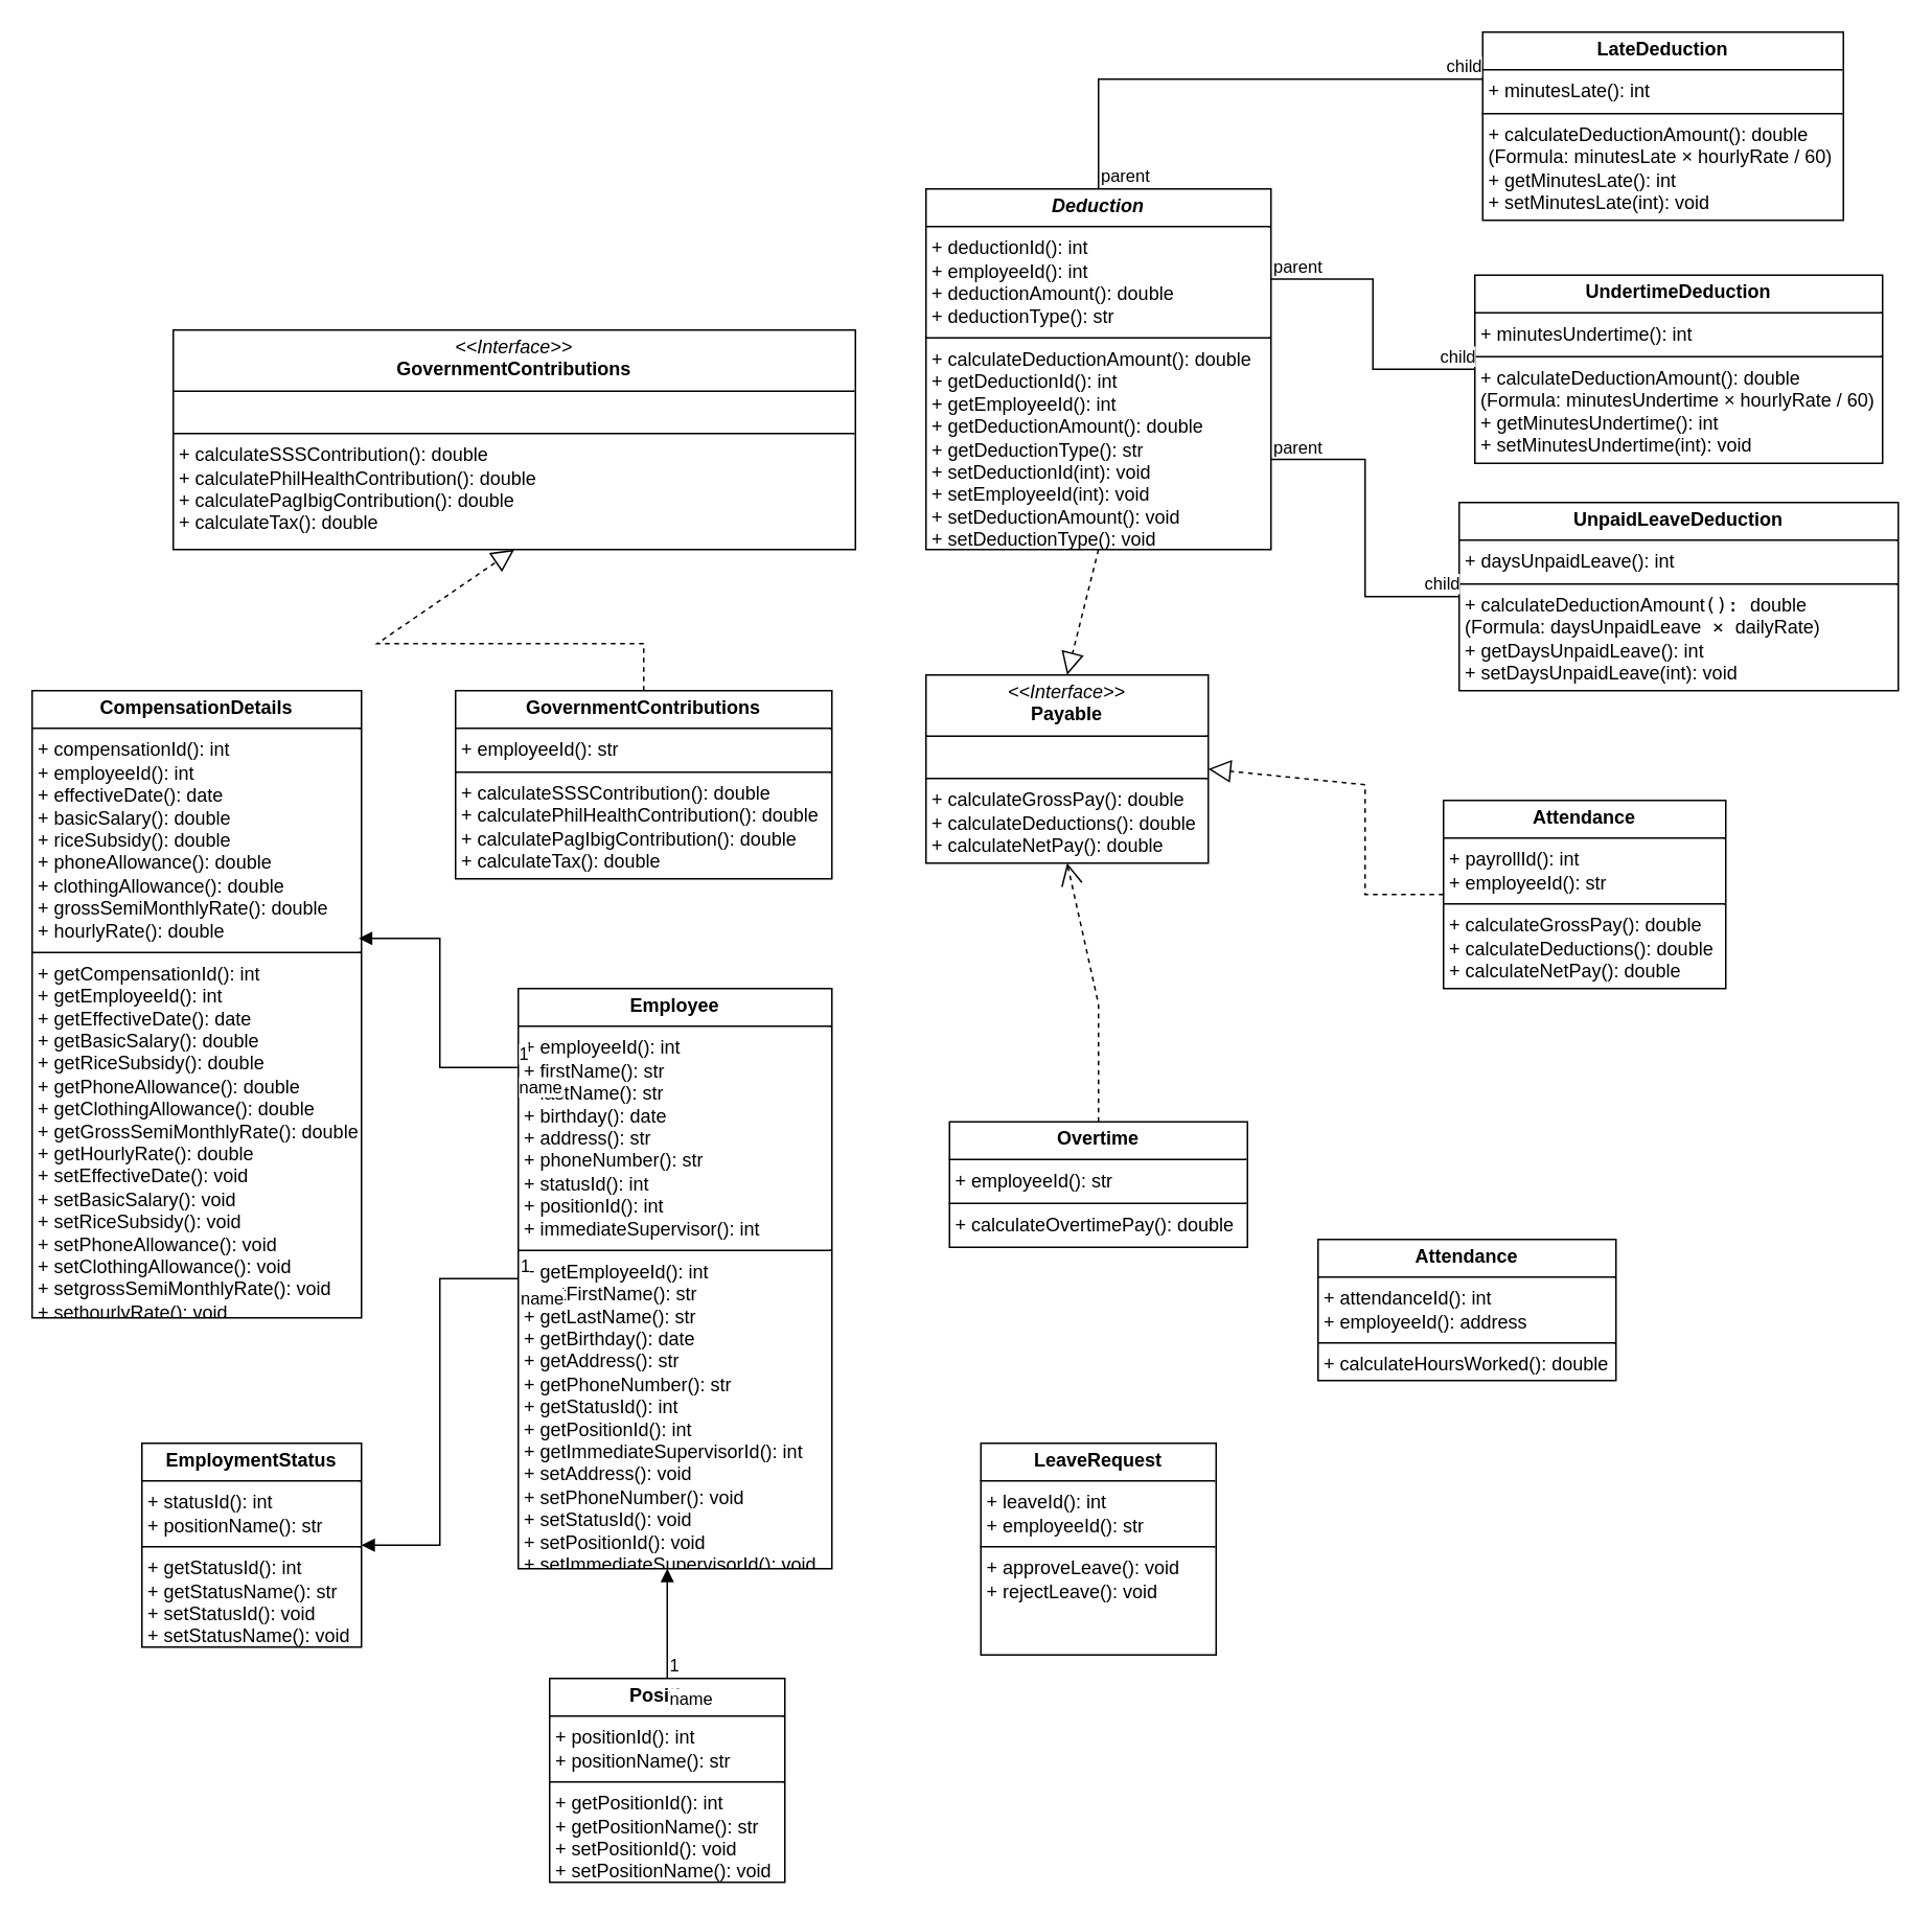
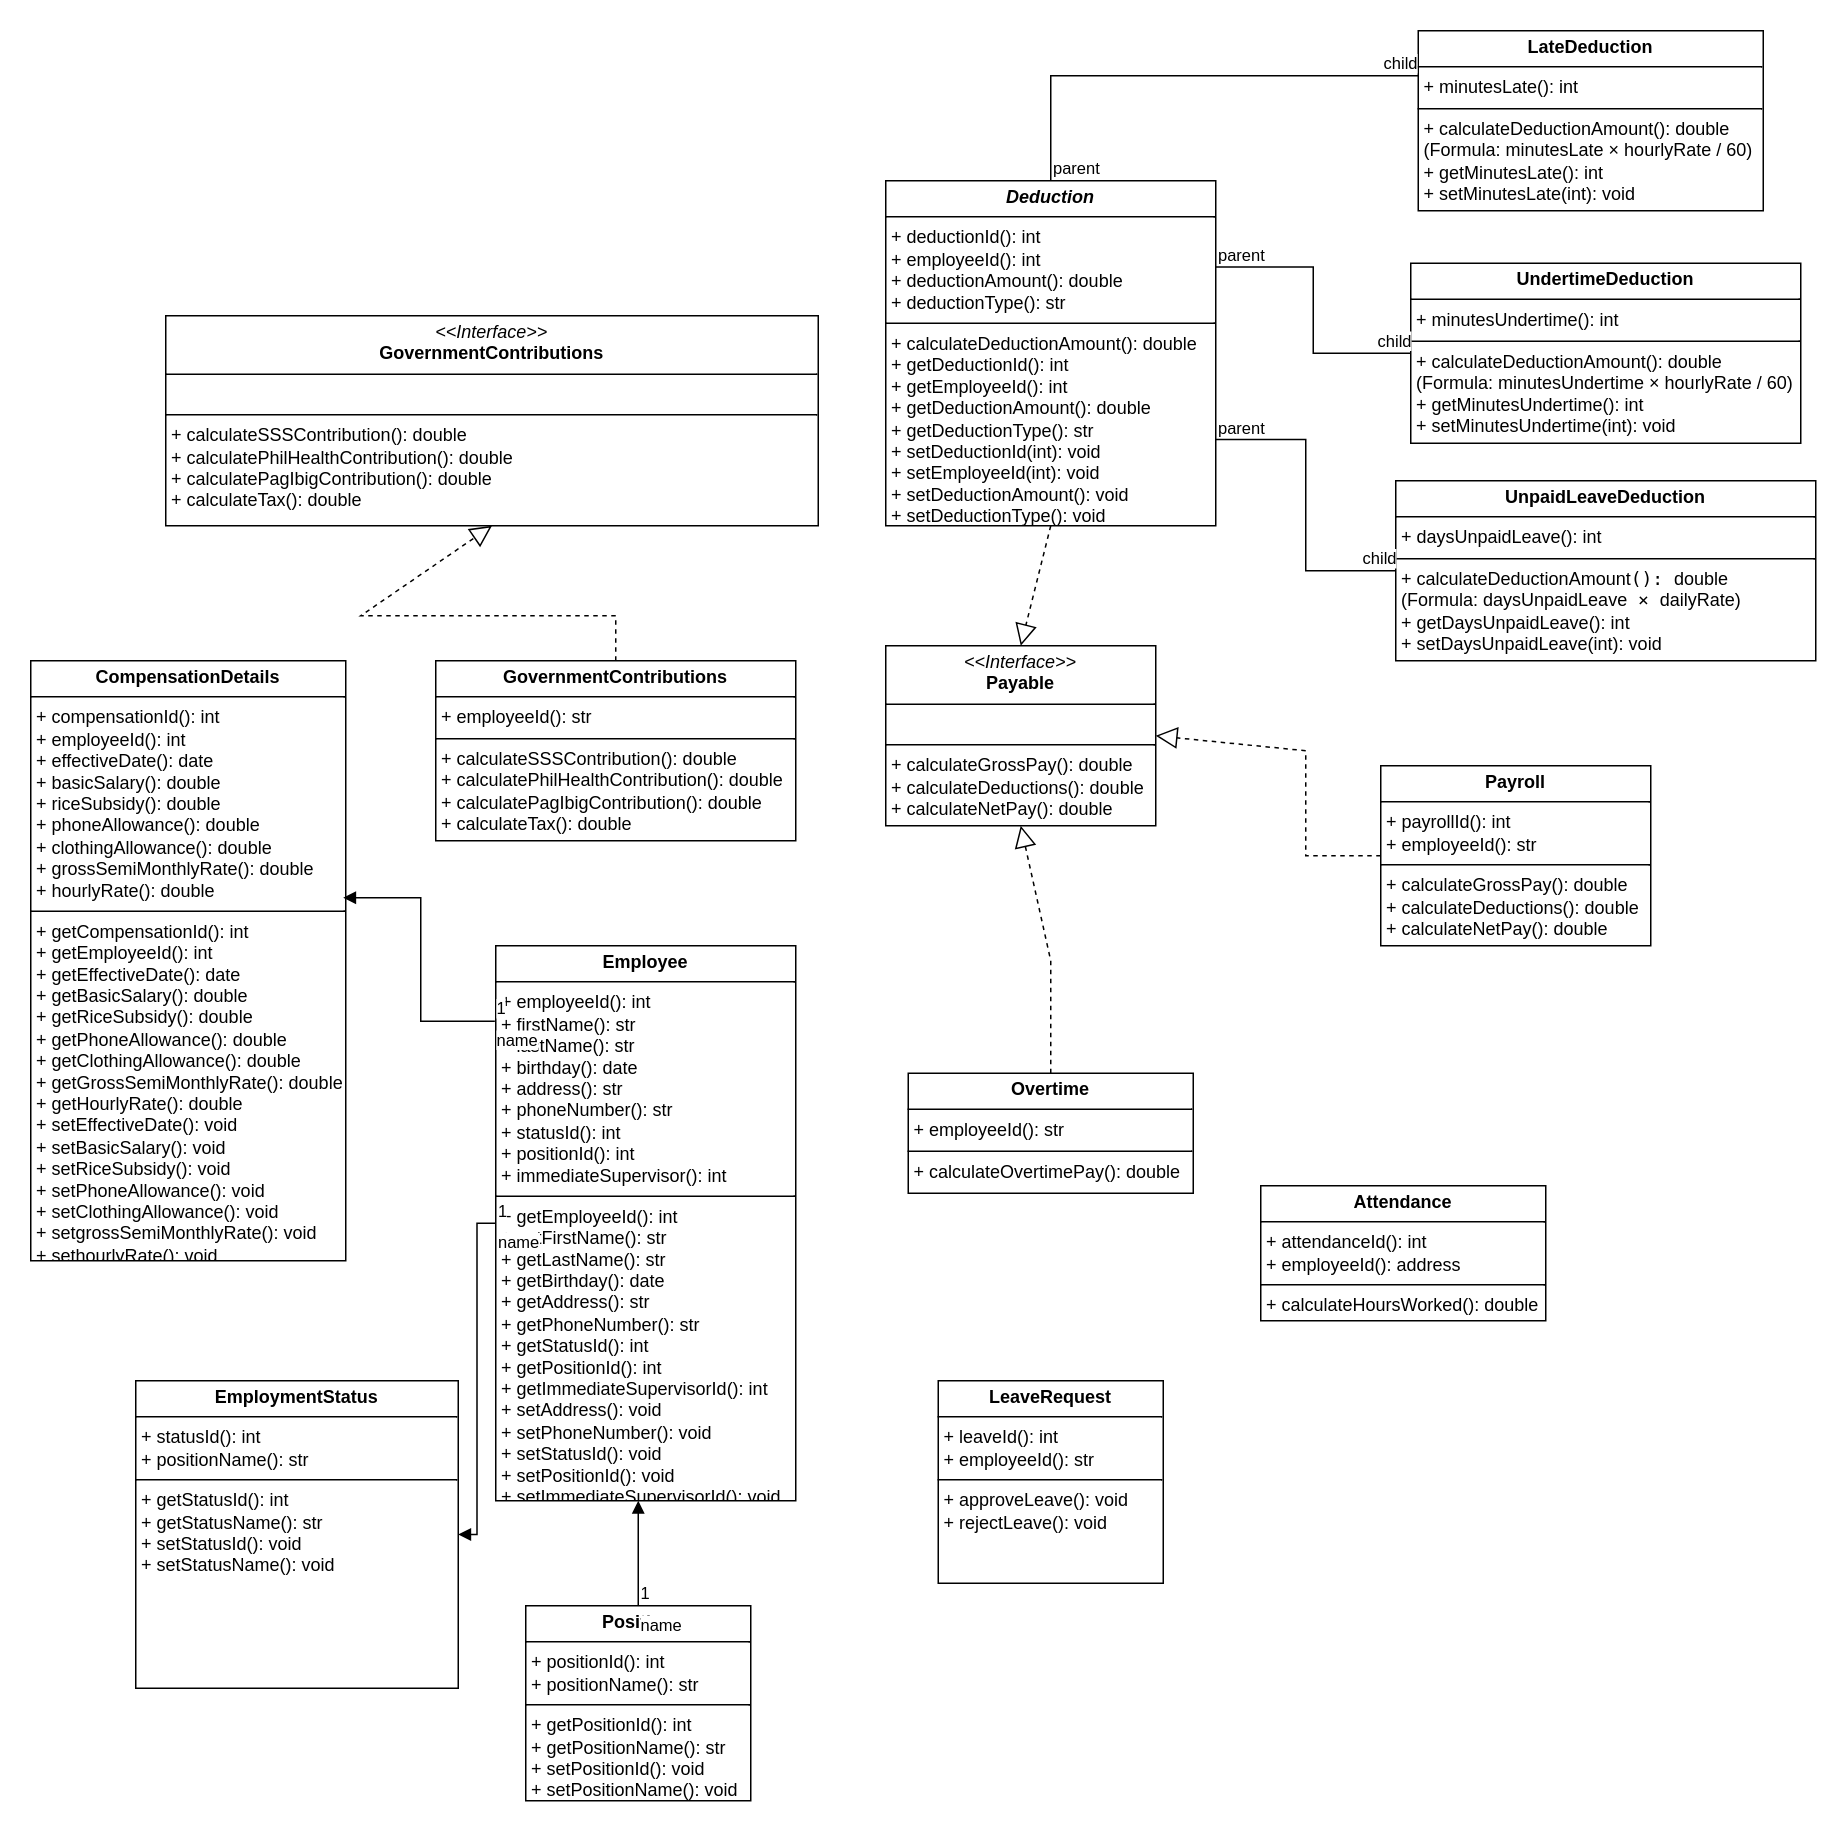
- <mxCell id="27" value="" style="endArrow=open;dashed=1;endFill=0;endSize=12;html=1;rounded=0;entryX=0.5;entryY=1;entryDx=0;entryDy=0;exitX=0.5;exitY=0;exitDx=0;exitDy=0;" edge="1" parent="1" source="8" target="11"><mxGeometry width="160" relative="1" as="geometry"><mxPoint x="500" y="700" as="sourcePoint" /><mxPoint x="660" y="700" as="targetPoint" /><Array as="points"><mxPoint x="700" y="640" /></Array></mxGeometry></mxCell>
+ <mxCell id="27" value="" style="endArrow=block;dashed=1;endFill=0;endSize=12;html=1;rounded=0;entryX=0.5;entryY=1;entryDx=0;entryDy=0;exitX=0.5;exitY=0;exitDx=0;exitDy=0;" edge="1" parent="1" source="8" target="11"><mxGeometry width="160" relative="1" as="geometry"><mxPoint x="500" y="700" as="sourcePoint" /><mxPoint x="660" y="700" as="targetPoint" /><Array as="points"><mxPoint x="700" y="640" /></Array></mxGeometry></mxCell>
- <mxCell id="6" value="&lt;p style=&quot;margin:0px;margin-top:4px;text-align:center;&quot;&gt;&lt;b&gt;Attendance&lt;/b&gt;&lt;/p&gt;&lt;hr size=&quot;1&quot; style=&quot;border-style:solid;&quot;&gt;&lt;p style=&quot;margin:0px;margin-left:4px;&quot;&gt;+ payrollId(): int&lt;/p&gt;&lt;p style=&quot;margin:0px;margin-left:4px;&quot;&gt;+ employeeId(): str&lt;/p&gt;&lt;hr size=&quot;1&quot; style=&quot;border-style:solid;&quot;&gt;&lt;p style=&quot;margin:0px;margin-left:4px;&quot;&gt;+ calculateGrossPay(): double&lt;br&gt;&lt;/p&gt;&lt;p style=&quot;margin:0px;margin-left:4px;&quot;&gt;+ calculateDeductions(): double&lt;/p&gt;&lt;p style=&quot;margin:0px;margin-left:4px;&quot;&gt;+ calculateNetPay(): double&lt;/p&gt;" style="verticalAlign=top;align=left;overflow=fill;html=1;whiteSpace=wrap;" parent="1" vertex="1"><mxGeometry x="920" y="510" width="180" height="120" as="geometry" /></mxCell>
+ <mxCell id="6" value="&lt;p style=&quot;margin:0px;margin-top:4px;text-align:center;&quot;&gt;&lt;b&gt;Payroll&lt;/b&gt;&lt;/p&gt;&lt;hr size=&quot;1&quot; style=&quot;border-style:solid;&quot;&gt;&lt;p style=&quot;margin:0px;margin-left:4px;&quot;&gt;+ payrollId(): int&lt;/p&gt;&lt;p style=&quot;margin:0px;margin-left:4px;&quot;&gt;+ employeeId(): str&lt;/p&gt;&lt;hr size=&quot;1&quot; style=&quot;border-style:solid;&quot;&gt;&lt;p style=&quot;margin:0px;margin-left:4px;&quot;&gt;+ calculateGrossPay(): double&lt;br&gt;&lt;/p&gt;&lt;p style=&quot;margin:0px;margin-left:4px;&quot;&gt;+ calculateDeductions(): double&lt;/p&gt;&lt;p style=&quot;margin:0px;margin-left:4px;&quot;&gt;+ calculateNetPay(): double&lt;/p&gt;" style="verticalAlign=top;align=left;overflow=fill;html=1;whiteSpace=wrap;" parent="1" vertex="1"><mxGeometry x="920" y="510" width="180" height="120" as="geometry" /></mxCell>
- <mxCell id="4" value="&lt;p style=&quot;margin:0px;margin-top:4px;text-align:center;&quot;&gt;&lt;b&gt;EmploymentStatus&lt;/b&gt;&lt;/p&gt;&lt;hr size=&quot;1&quot; style=&quot;border-style:solid;&quot;&gt;&lt;p style=&quot;margin:0px;margin-left:4px;&quot;&gt;+ statusId(): int&lt;/p&gt;&lt;p style=&quot;margin:0px;margin-left:4px;&quot;&gt;+ positionName(): str&lt;/p&gt;&lt;hr size=&quot;1&quot; style=&quot;border-style:solid;&quot;&gt;&lt;p style=&quot;margin:0px;margin-left:4px;&quot;&gt;+ getStatusId(): int&lt;/p&gt;&lt;p style=&quot;margin:0px;margin-left:4px;&quot;&gt;+ getStatusName(): str&lt;/p&gt;&lt;p style=&quot;margin:0px;margin-left:4px;&quot;&gt;+ setStatusId(): void&lt;/p&gt;&lt;p style=&quot;margin:0px;margin-left:4px;&quot;&gt;+ setStatusName(): void&lt;/p&gt;" style="verticalAlign=top;align=left;overflow=fill;html=1;whiteSpace=wrap;" parent="1" vertex="1"><mxGeometry x="90" y="920" width="140" height="130" as="geometry" /></mxCell>
+ <mxCell id="4" value="&lt;p style=&quot;margin:0px;margin-top:4px;text-align:center;&quot;&gt;&lt;b&gt;EmploymentStatus&lt;/b&gt;&lt;/p&gt;&lt;hr size=&quot;1&quot; style=&quot;border-style:solid;&quot;&gt;&lt;p style=&quot;margin:0px;margin-left:4px;&quot;&gt;+ statusId(): int&lt;/p&gt;&lt;p style=&quot;margin:0px;margin-left:4px;&quot;&gt;+ positionName(): str&lt;/p&gt;&lt;hr size=&quot;1&quot; style=&quot;border-style:solid;&quot;&gt;&lt;p style=&quot;margin:0px;margin-left:4px;&quot;&gt;+ getStatusId(): int&lt;/p&gt;&lt;p style=&quot;margin:0px;margin-left:4px;&quot;&gt;+ getStatusName(): str&lt;/p&gt;&lt;p style=&quot;margin:0px;margin-left:4px;&quot;&gt;+ setStatusId(): void&lt;/p&gt;&lt;p style=&quot;margin:0px;margin-left:4px;&quot;&gt;+ setStatusName(): void&lt;/p&gt;" style="verticalAlign=top;align=left;overflow=fill;html=1;whiteSpace=wrap;" parent="1" vertex="1"><mxGeometry x="90" y="920" width="215" height="205" as="geometry" /></mxCell>
